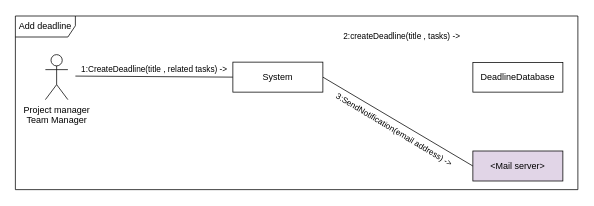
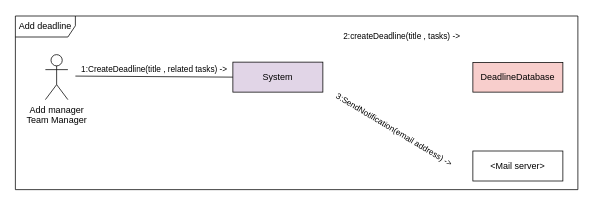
- <mxCell id="8" value="&lt;span&gt;System&lt;/span&gt;" style="rounded=0;whiteSpace=wrap;html=1;" parent="1" vertex="1"><mxGeometry x="310" y="82" width="120" height="40" as="geometry" /></mxCell>
+ <mxCell id="8" value="&lt;span&gt;System&lt;/span&gt;" style="rounded=0;whiteSpace=wrap;html=1;fillColor=#e1d5e7;" parent="1" vertex="1"><mxGeometry x="310" y="82" width="120" height="40" as="geometry" /></mxCell>
- <mxCell id="9" value="&lt;span&gt;DeadlineDatabase&lt;/span&gt;" style="rounded=0;whiteSpace=wrap;html=1;" parent="1" vertex="1"><mxGeometry x="630" y="82.5" width="120" height="39.5" as="geometry" /></mxCell>
+ <mxCell id="9" value="&lt;span&gt;DeadlineDatabase&lt;/span&gt;" style="rounded=0;whiteSpace=wrap;html=1;fillColor=#f8cecc;" parent="1" vertex="1"><mxGeometry x="630" y="82.5" width="120" height="39.5" as="geometry" /></mxCell>
- <mxCell id="11" value="Project manager&lt;br&gt;Team Manager" style="shape=umlActor;verticalLabelPosition=bottom;verticalAlign=top;html=1;outlineConnect=0;fontSize=12;" vertex="1" parent="1"><mxGeometry x="60" y="72" width="30" height="60" as="geometry" /></mxCell>
+ <mxCell id="11" value="Add manager&lt;br&gt;Team Manager" style="shape=umlActor;verticalLabelPosition=bottom;verticalAlign=top;html=1;outlineConnect=0;fontSize=12;" vertex="1" parent="1"><mxGeometry x="60" y="72" width="30" height="60" as="geometry" /></mxCell>
- <mxCell id="6" value="" style="endArrow=none;html=1;fontSize=11;exitX=1;exitY=0.5;exitDx=0;exitDy=0;entryX=0;entryY=0.5;entryDx=0;entryDy=0;endFill=0;" parent="1" source="8" target="10" edge="1"><mxGeometry width="50" height="50" relative="1" as="geometry"><mxPoint x="460" y="162.005" as="sourcePoint" /><mxPoint x="777.6" y="162.005" as="targetPoint" /></mxGeometry></mxCell>
- <mxCell id="10" value="&lt;span&gt;&amp;lt;Mail server&amp;gt;&lt;/span&gt;" style="rounded=0;whiteSpace=wrap;html=1;fillColor=#e1d5e7;" parent="1" vertex="1"><mxGeometry x="630" y="200.5" width="120" height="40" as="geometry" /></mxCell>
+ <mxCell id="10" value="&lt;span&gt;&amp;lt;Mail server&amp;gt;&lt;/span&gt;" style="rounded=0;whiteSpace=wrap;html=1;" parent="1" vertex="1"><mxGeometry x="630" y="200.5" width="120" height="40" as="geometry" /></mxCell>
